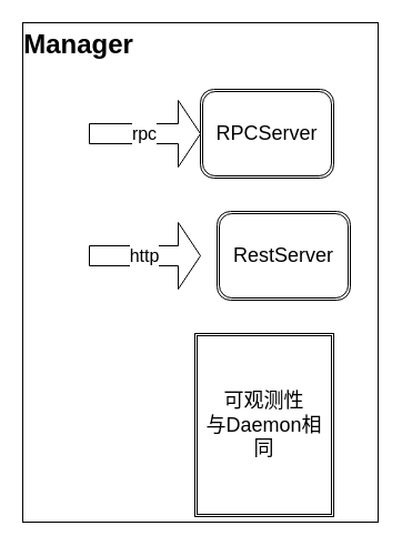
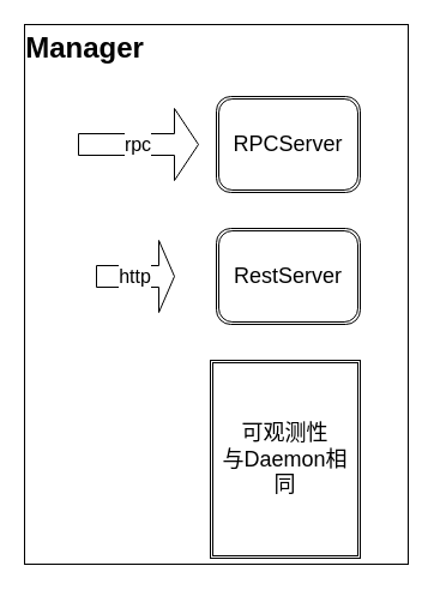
- <mxCell id="7" value="&lt;font style=&quot;font-size: 16px;&quot;&gt;rpc&lt;/font&gt;" style="shape=singleArrow;whiteSpace=wrap;html=1;labelBackgroundColor=#FFFFFF;fontFamily=Helvetica;fontSize=18;fontColor=#000000;" vertex="1" parent="1"><mxGeometry x="80" y="90" width="100" height="60" as="geometry" /></mxCell>
+ <mxCell id="7" value="&lt;font style=&quot;font-size: 16px;&quot;&gt;rpc&lt;/font&gt;" style="shape=singleArrow;whiteSpace=wrap;html=1;labelBackgroundColor=#FFFFFF;fontFamily=Helvetica;fontSize=18;fontColor=#000000;" vertex="1" parent="1"><mxGeometry x="65" y="90" width="100" height="60" as="geometry" /></mxCell>
- <mxCell id="8" value="http" style="shape=singleArrow;whiteSpace=wrap;html=1;labelBackgroundColor=#FFFFFF;fontFamily=Helvetica;fontSize=16;fontColor=#000000;" vertex="1" parent="1"><mxGeometry x="80" y="200" width="100" height="60" as="geometry" /></mxCell>
+ <mxCell id="8" value="http" style="shape=singleArrow;whiteSpace=wrap;html=1;labelBackgroundColor=#FFFFFF;fontFamily=Helvetica;fontSize=16;fontColor=#000000;" vertex="1" parent="1"><mxGeometry x="80" y="200" width="65" height="60" as="geometry" /></mxCell>
- <mxCell id="5" value="RestServer" style="shape=ext;double=1;rounded=1;whiteSpace=wrap;html=1;labelBackgroundColor=#FFFFFF;fontFamily=Helvetica;fontSize=18;fontColor=#000000;" vertex="1" parent="1"><mxGeometry x="195" y="190" width="120" height="80" as="geometry" /></mxCell>
+ <mxCell id="5" value="RestServer" style="shape=ext;double=1;rounded=1;whiteSpace=wrap;html=1;labelBackgroundColor=#FFFFFF;fontFamily=Helvetica;fontSize=18;fontColor=#000000;" vertex="1" parent="1"><mxGeometry x="180" y="190" width="120" height="80" as="geometry" /></mxCell>
